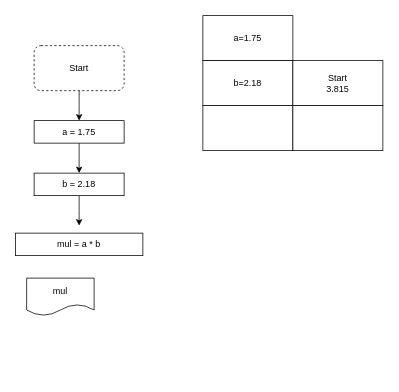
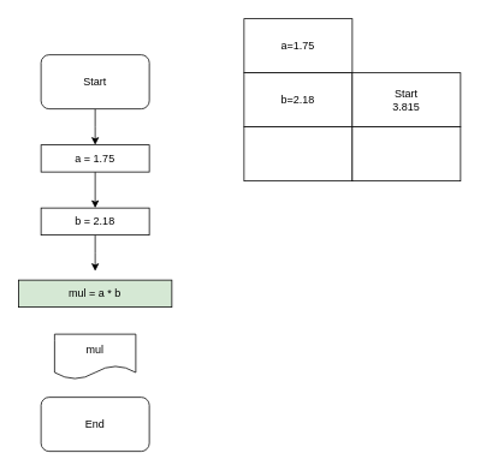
- <mxCell id="3" value="Start" style="rounded=1;whiteSpace=wrap;html=1;dashed=1;" parent="1" vertex="1"><mxGeometry x="45" y="60" width="120" height="60" as="geometry" /></mxCell>
+ <mxCell id="3" value="Start" style="rounded=1;whiteSpace=wrap;html=1;" parent="1" vertex="1"><mxGeometry x="45" y="60" width="120" height="60" as="geometry" /></mxCell>
- <mxCell id="9" value="mul = a * b" style="rounded=0;whiteSpace=wrap;html=1;" parent="1" vertex="1"><mxGeometry x="20" y="310" width="170" height="30" as="geometry" /></mxCell>
+ <mxCell id="9" value="mul = a * b" style="rounded=0;whiteSpace=wrap;html=1;fillColor=#d5e8d4;" parent="1" vertex="1"><mxGeometry x="20" y="310" width="170" height="30" as="geometry" /></mxCell>
- <mxCell id="10" value="mul" style="shape=document;whiteSpace=wrap;html=1;boundedLbl=1;" parent="1" vertex="1"><mxGeometry x="35" y="370" width="90" height="50" as="geometry" /></mxCell>
+ <mxCell id="10" value="mul" style="shape=document;whiteSpace=wrap;html=1;boundedLbl=1;" parent="1" vertex="1"><mxGeometry x="60" y="370" width="90" height="50" as="geometry" /></mxCell>
+ <mxCell id="4" value="End" style="rounded=1;whiteSpace=wrap;html=1;" parent="1" vertex="1"><mxGeometry x="45" y="440" width="120" height="60" as="geometry" /></mxCell>
